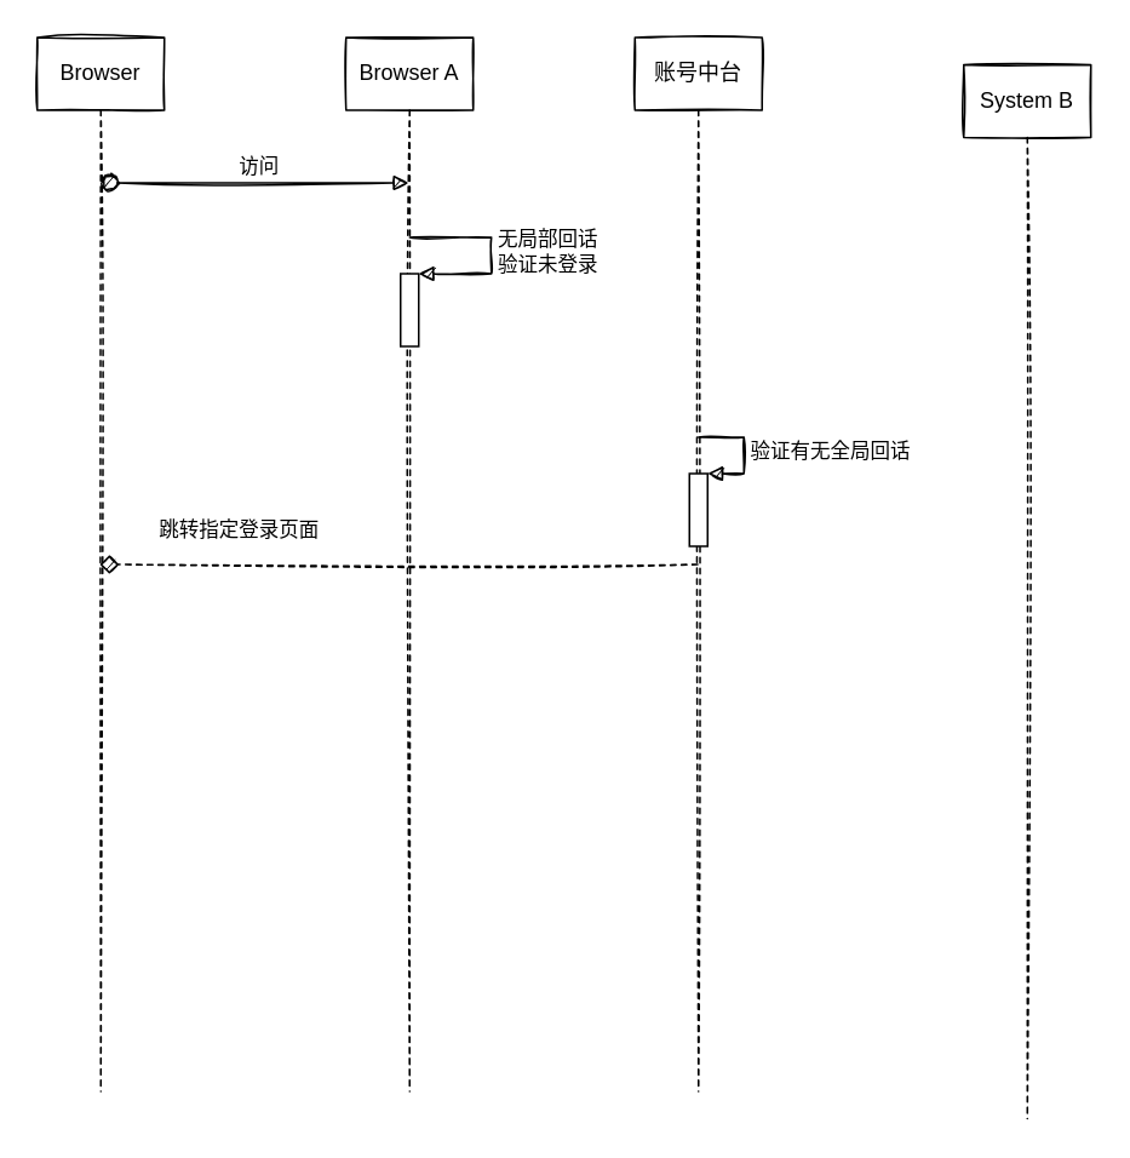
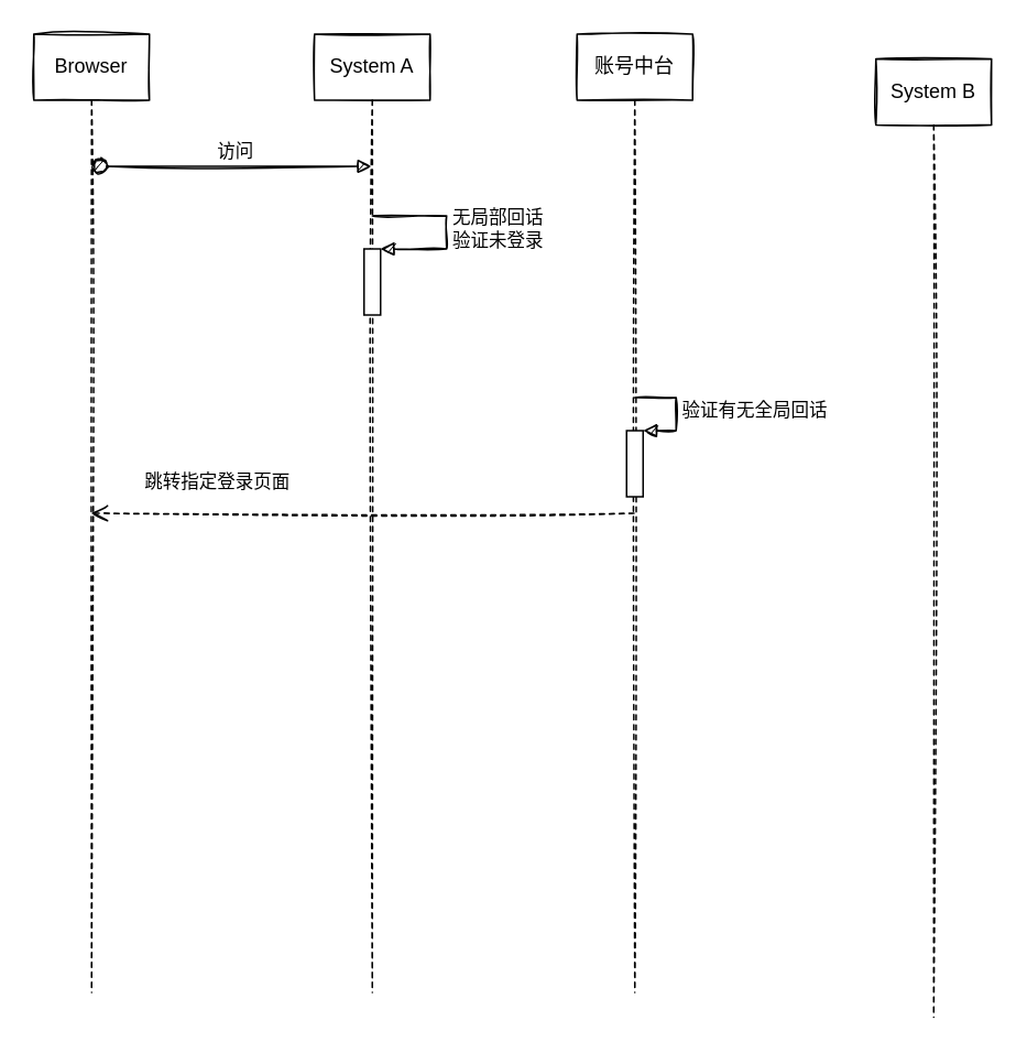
- <mxCell id="4" value="Browser A" style="shape=umlLifeline;perimeter=lifelinePerimeter;whiteSpace=wrap;html=1;container=1;collapsible=0;recursiveResize=0;outlineConnect=0;shadow=0;sketch=1;" vertex="1" parent="1"><mxGeometry x="190" y="20" width="70" height="580" as="geometry" /></mxCell>
+ <mxCell id="4" value="System A" style="shape=umlLifeline;perimeter=lifelinePerimeter;whiteSpace=wrap;html=1;container=1;collapsible=0;recursiveResize=0;outlineConnect=0;shadow=0;sketch=1;" vertex="1" parent="1"><mxGeometry x="190" y="20" width="70" height="580" as="geometry" /></mxCell>
- <mxCell id="11" value="跳转指定登录页面" style="html=1;verticalAlign=bottom;endArrow=diamond;dashed=1;endSize=8;rounded=0;shadow=0;sketch=1;" edge="1" parent="1" source="7" target="2"><mxGeometry x="0.541" y="-10" relative="1" as="geometry"><mxPoint x="140" y="330" as="sourcePoint" /><mxPoint x="60" y="330" as="targetPoint" /><mxPoint as="offset" /></mxGeometry></mxCell>
+ <mxCell id="11" value="跳转指定登录页面" style="html=1;verticalAlign=bottom;endArrow=open;dashed=1;endSize=8;rounded=0;shadow=0;sketch=1;" edge="1" parent="1" source="7" target="2"><mxGeometry x="0.541" y="-10" relative="1" as="geometry"><mxPoint x="140" y="330" as="sourcePoint" /><mxPoint x="60" y="330" as="targetPoint" /><mxPoint as="offset" /></mxGeometry></mxCell>
